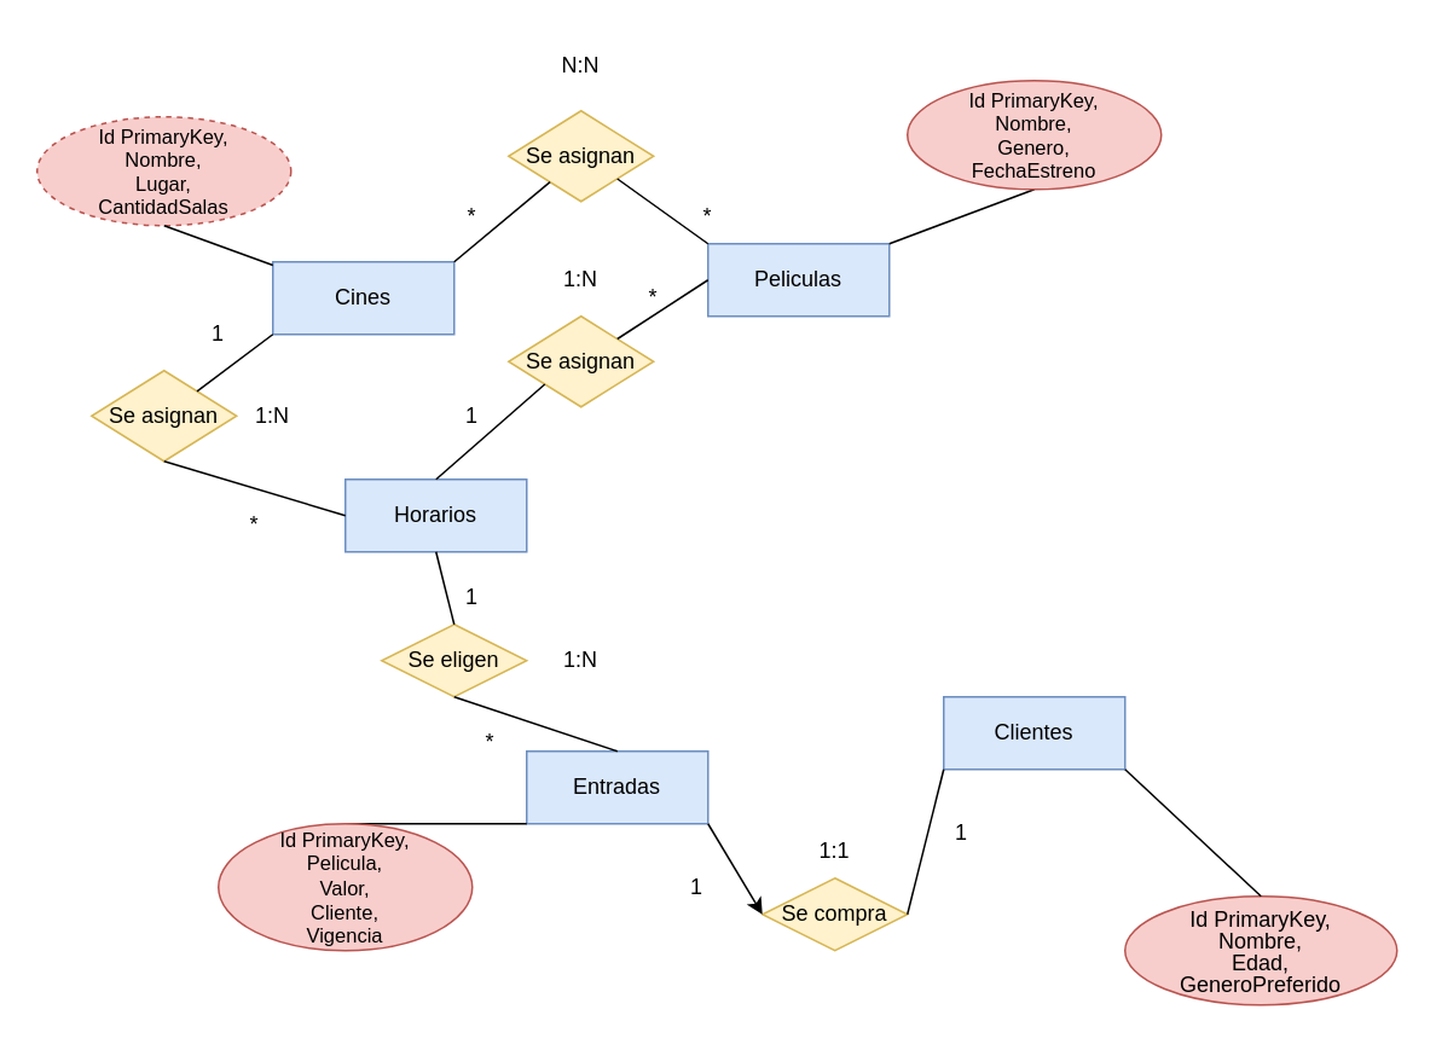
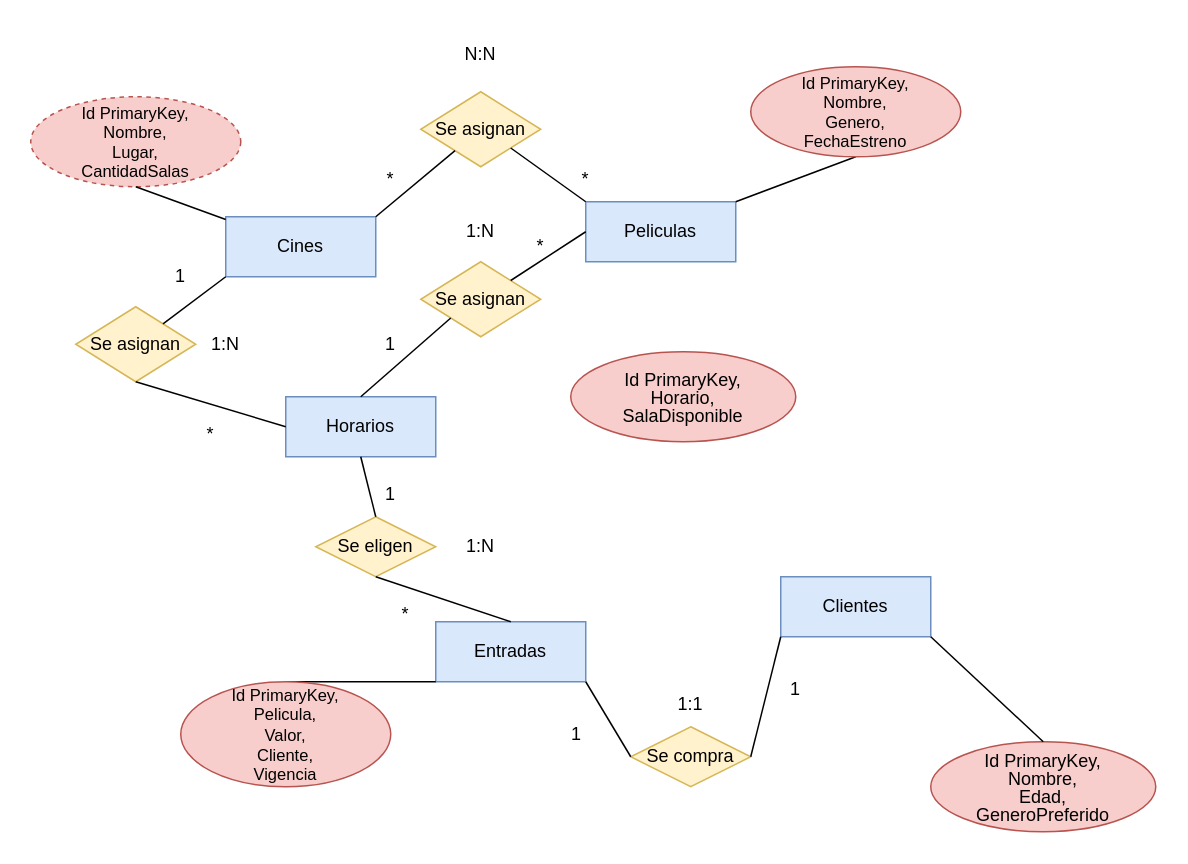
+ <mxCell id="12" value="&lt;p style=&quot;line-height: 100%;&quot;&gt;&lt;font style=&quot;font-size: 12px;&quot;&gt;Id PrimaryKey,&lt;br&gt;Horario,&lt;br&gt;SalaDisponible&lt;br&gt;&lt;/font&gt;&lt;/p&gt;" style="ellipse;whiteSpace=wrap;html=1;fillColor=#f8cecc;strokeColor=#b85450;" vertex="1" parent="1"><mxGeometry x="380" y="234" width="150" height="60" as="geometry" /></mxCell>
- <mxCell id="33" value="" style="endArrow=classic;html=1;rounded=0;fontSize=12;exitX=1;exitY=1;exitDx=0;exitDy=0;entryX=0;entryY=0.5;entryDx=0;entryDy=0;" edge="1" parent="1" source="13" target="31"><mxGeometry width="50" height="50" relative="1" as="geometry"><mxPoint x="390" y="404" as="sourcePoint" /><mxPoint x="440" y="354" as="targetPoint" /></mxGeometry></mxCell>
+ <mxCell id="33" value="" style="endArrow=none;html=1;rounded=0;fontSize=12;exitX=1;exitY=1;exitDx=0;exitDy=0;entryX=0;entryY=0.5;entryDx=0;entryDy=0;" edge="1" parent="1" source="13" target="31"><mxGeometry width="50" height="50" relative="1" as="geometry"><mxPoint x="390" y="404" as="sourcePoint" /><mxPoint x="440" y="354" as="targetPoint" /></mxGeometry></mxCell>
